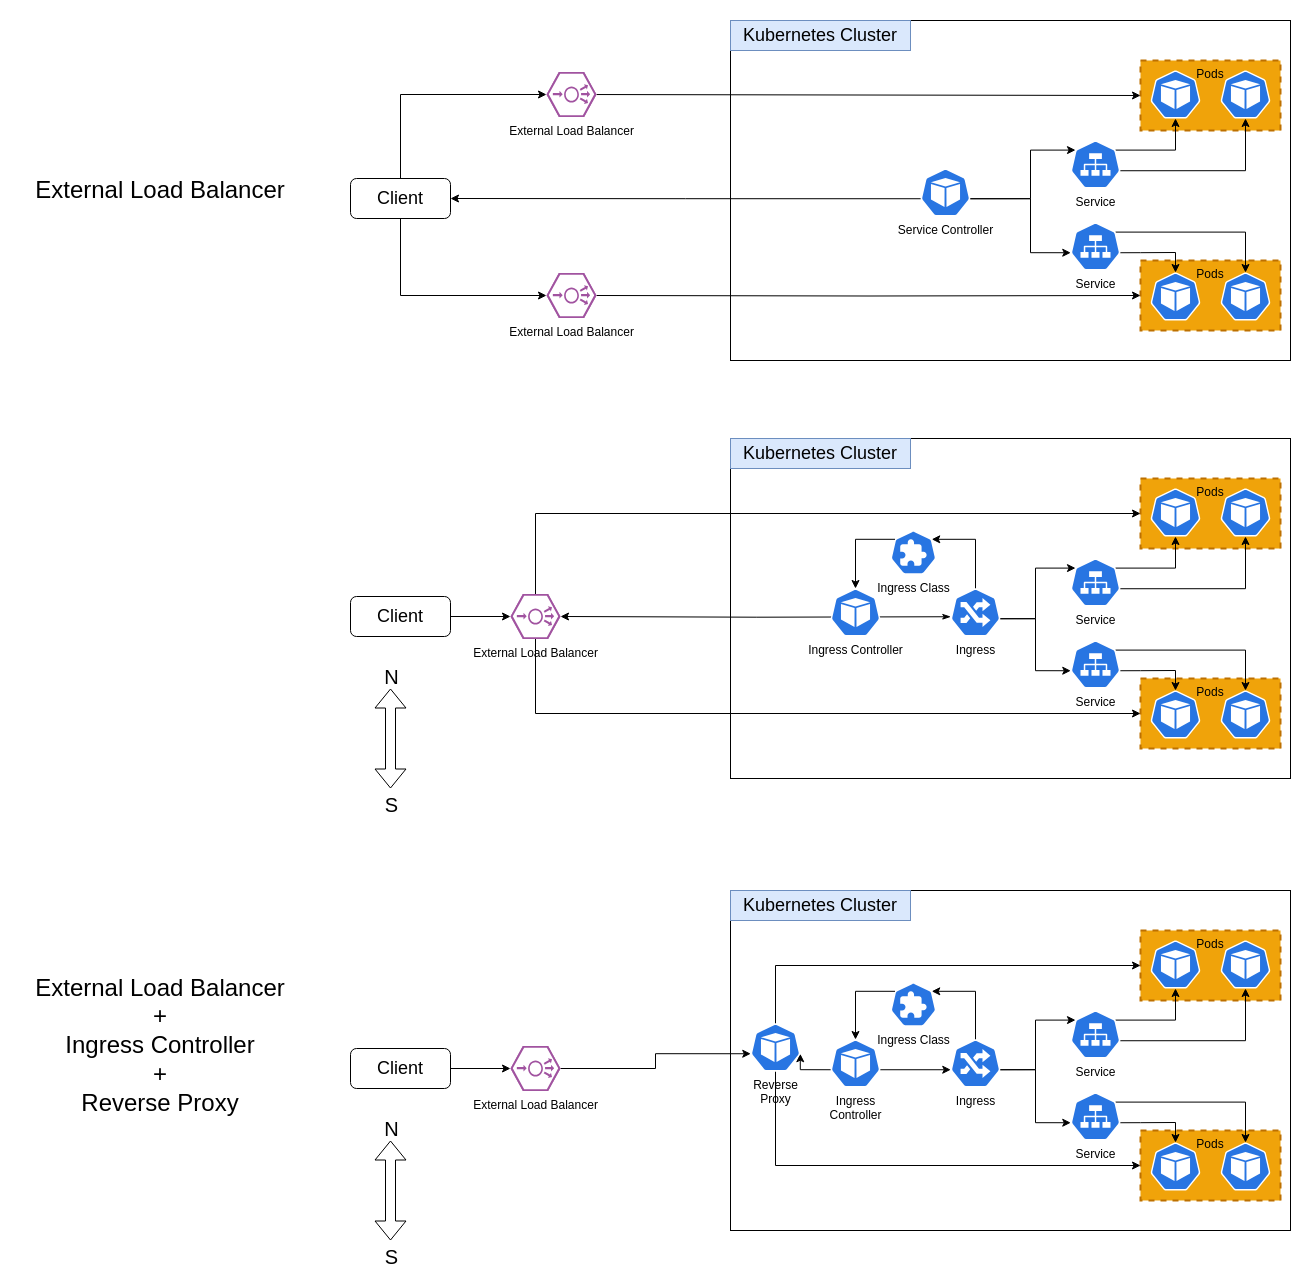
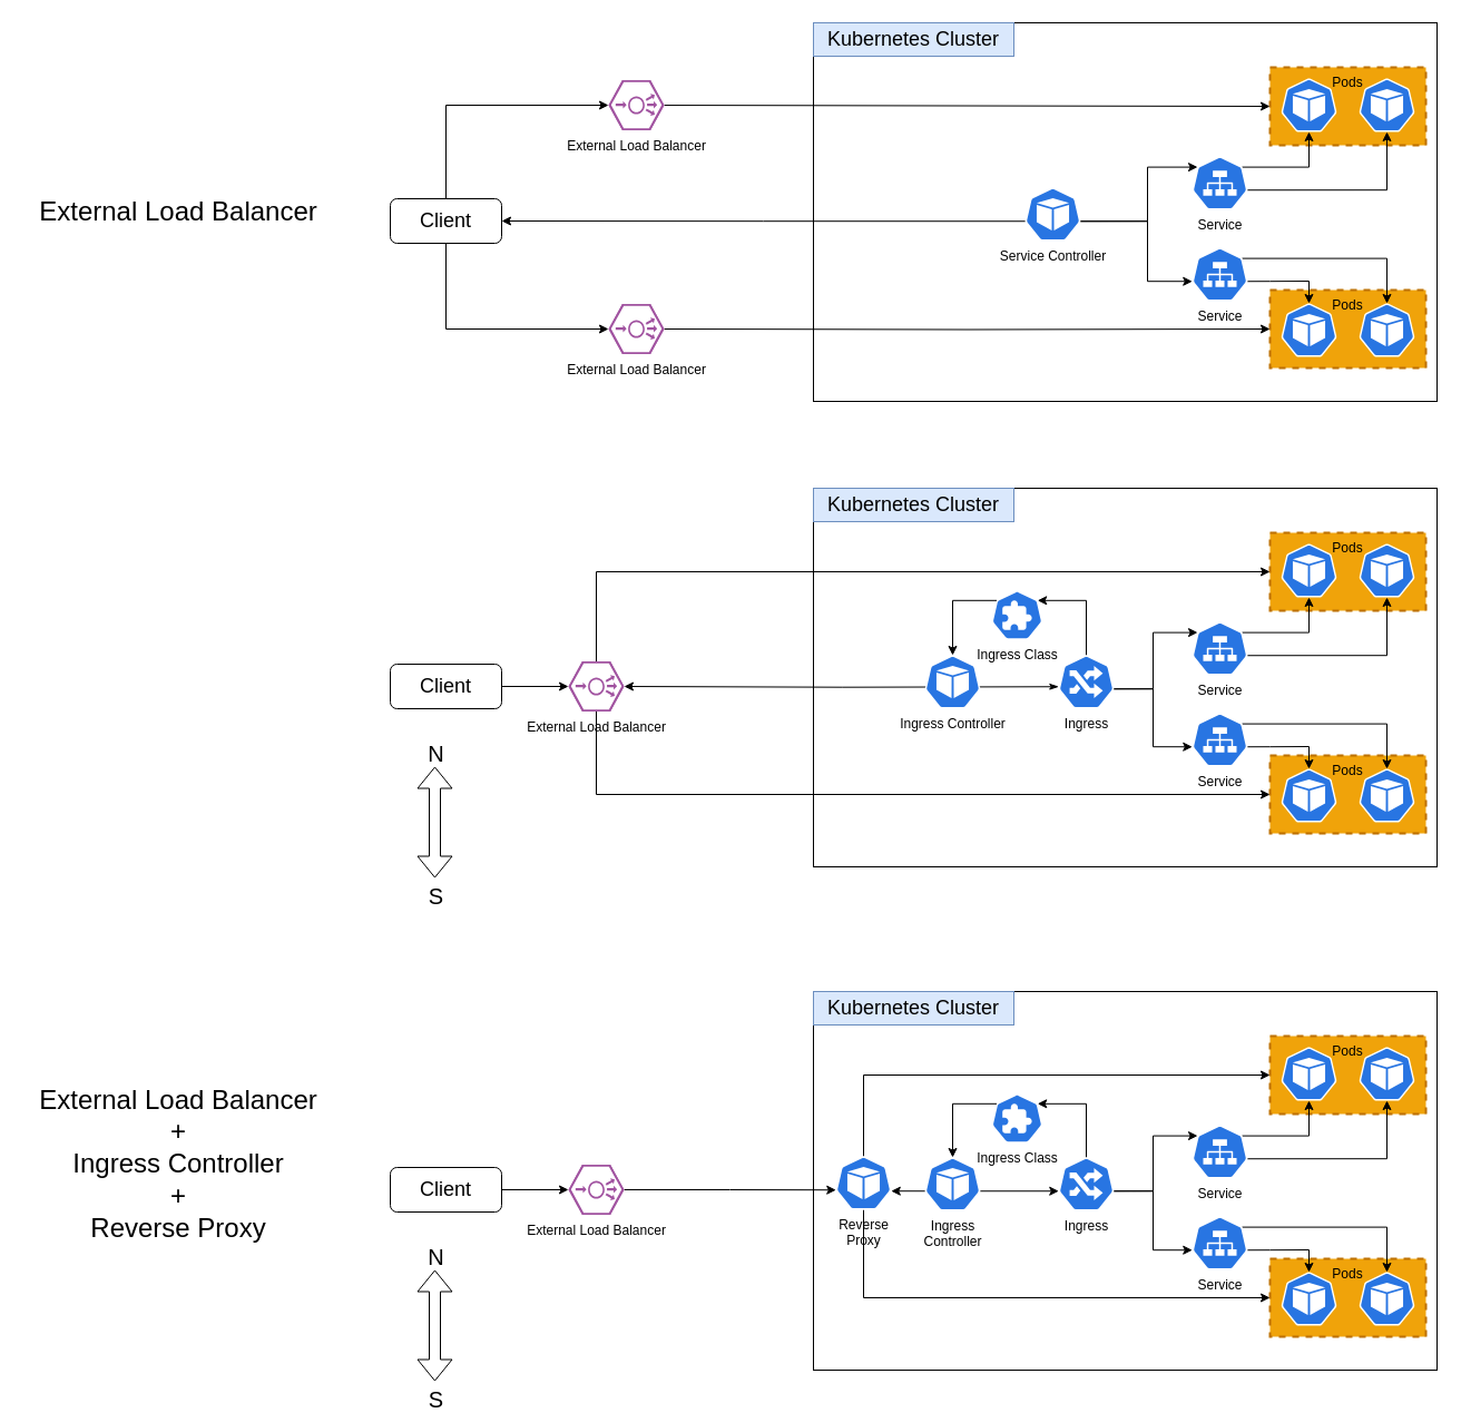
- <mxCell id="91" value="Reverse&lt;br&gt;Proxy" style="sketch=0;html=1;dashed=0;whitespace=wrap;fillColor=#2875E2;strokeColor=#ffffff;points=[[0.005,0.63,0],[0.1,0.2,0],[0.9,0.2,0],[0.5,0,0],[0.995,0.63,0],[0.72,0.99,0],[0.5,1,0],[0.28,0.99,0]];verticalLabelPosition=bottom;align=center;verticalAlign=top;shape=mxgraph.kubernetes.icon;prIcon=pod" vertex="1" parent="1"><mxGeometry x="750" y="1023" width="50" height="48" as="geometry" /></mxCell>
+ <mxCell id="91" value="Reverse&lt;br&gt;Proxy" style="sketch=0;html=1;dashed=0;whitespace=wrap;fillColor=#2875E2;strokeColor=#ffffff;points=[[0.005,0.63,0],[0.1,0.2,0],[0.9,0.2,0],[0.5,0,0],[0.995,0.63,0],[0.72,0.99,0],[0.5,1,0],[0.28,0.99,0]];verticalLabelPosition=bottom;align=center;verticalAlign=top;shape=mxgraph.kubernetes.icon;prIcon=pod" vertex="1" parent="1"><mxGeometry x="750" y="1038" width="50" height="48" as="geometry" /></mxCell>
